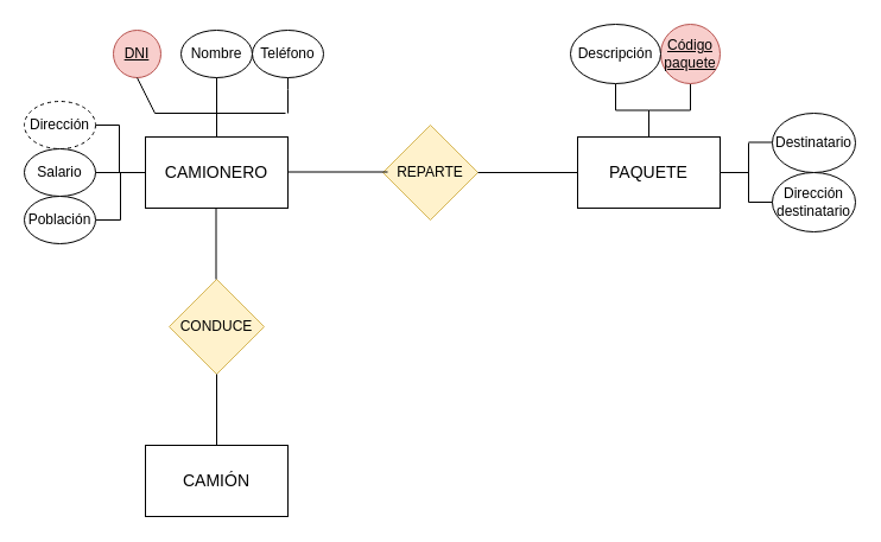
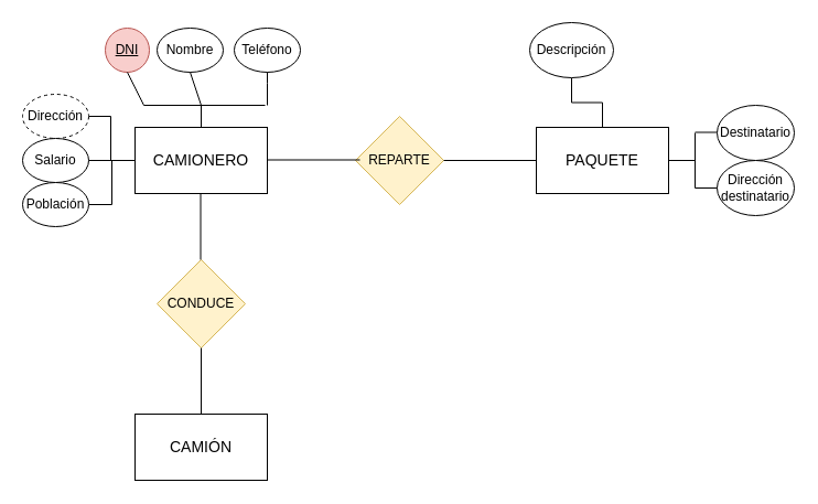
- <mxCell id="12" value="Nombre" style="ellipse;whiteSpace=wrap;html=1;" vertex="1" parent="1"><mxGeometry x="152" y="25" width="60" height="40" as="geometry" /></mxCell>
+ <mxCell id="12" value="Nombre" style="ellipse;whiteSpace=wrap;html=1;" vertex="1" parent="1"><mxGeometry x="142" y="25" width="60" height="40" as="geometry" /></mxCell>
- <mxCell id="26" value="Código paquete" style="ellipse;whiteSpace=wrap;html=1;aspect=fixed;fillColor=#f8cecc;strokeColor=#b85450;fontStyle=4" vertex="1" parent="1"><mxGeometry x="556" y="20" width="50" height="50" as="geometry" /></mxCell>
- <mxCell id="25" style="edgeStyle=orthogonalEdgeStyle;rounded=0;orthogonalLoop=1;jettySize=auto;html=1;exitX=0.5;exitY=1;exitDx=0;exitDy=0;entryX=0.5;entryY=0;entryDx=0;entryDy=0;endArrow=none;endFill=0;" edge="1" parent="1" source="26" target="3"><mxGeometry relative="1" as="geometry" /></mxCell>
